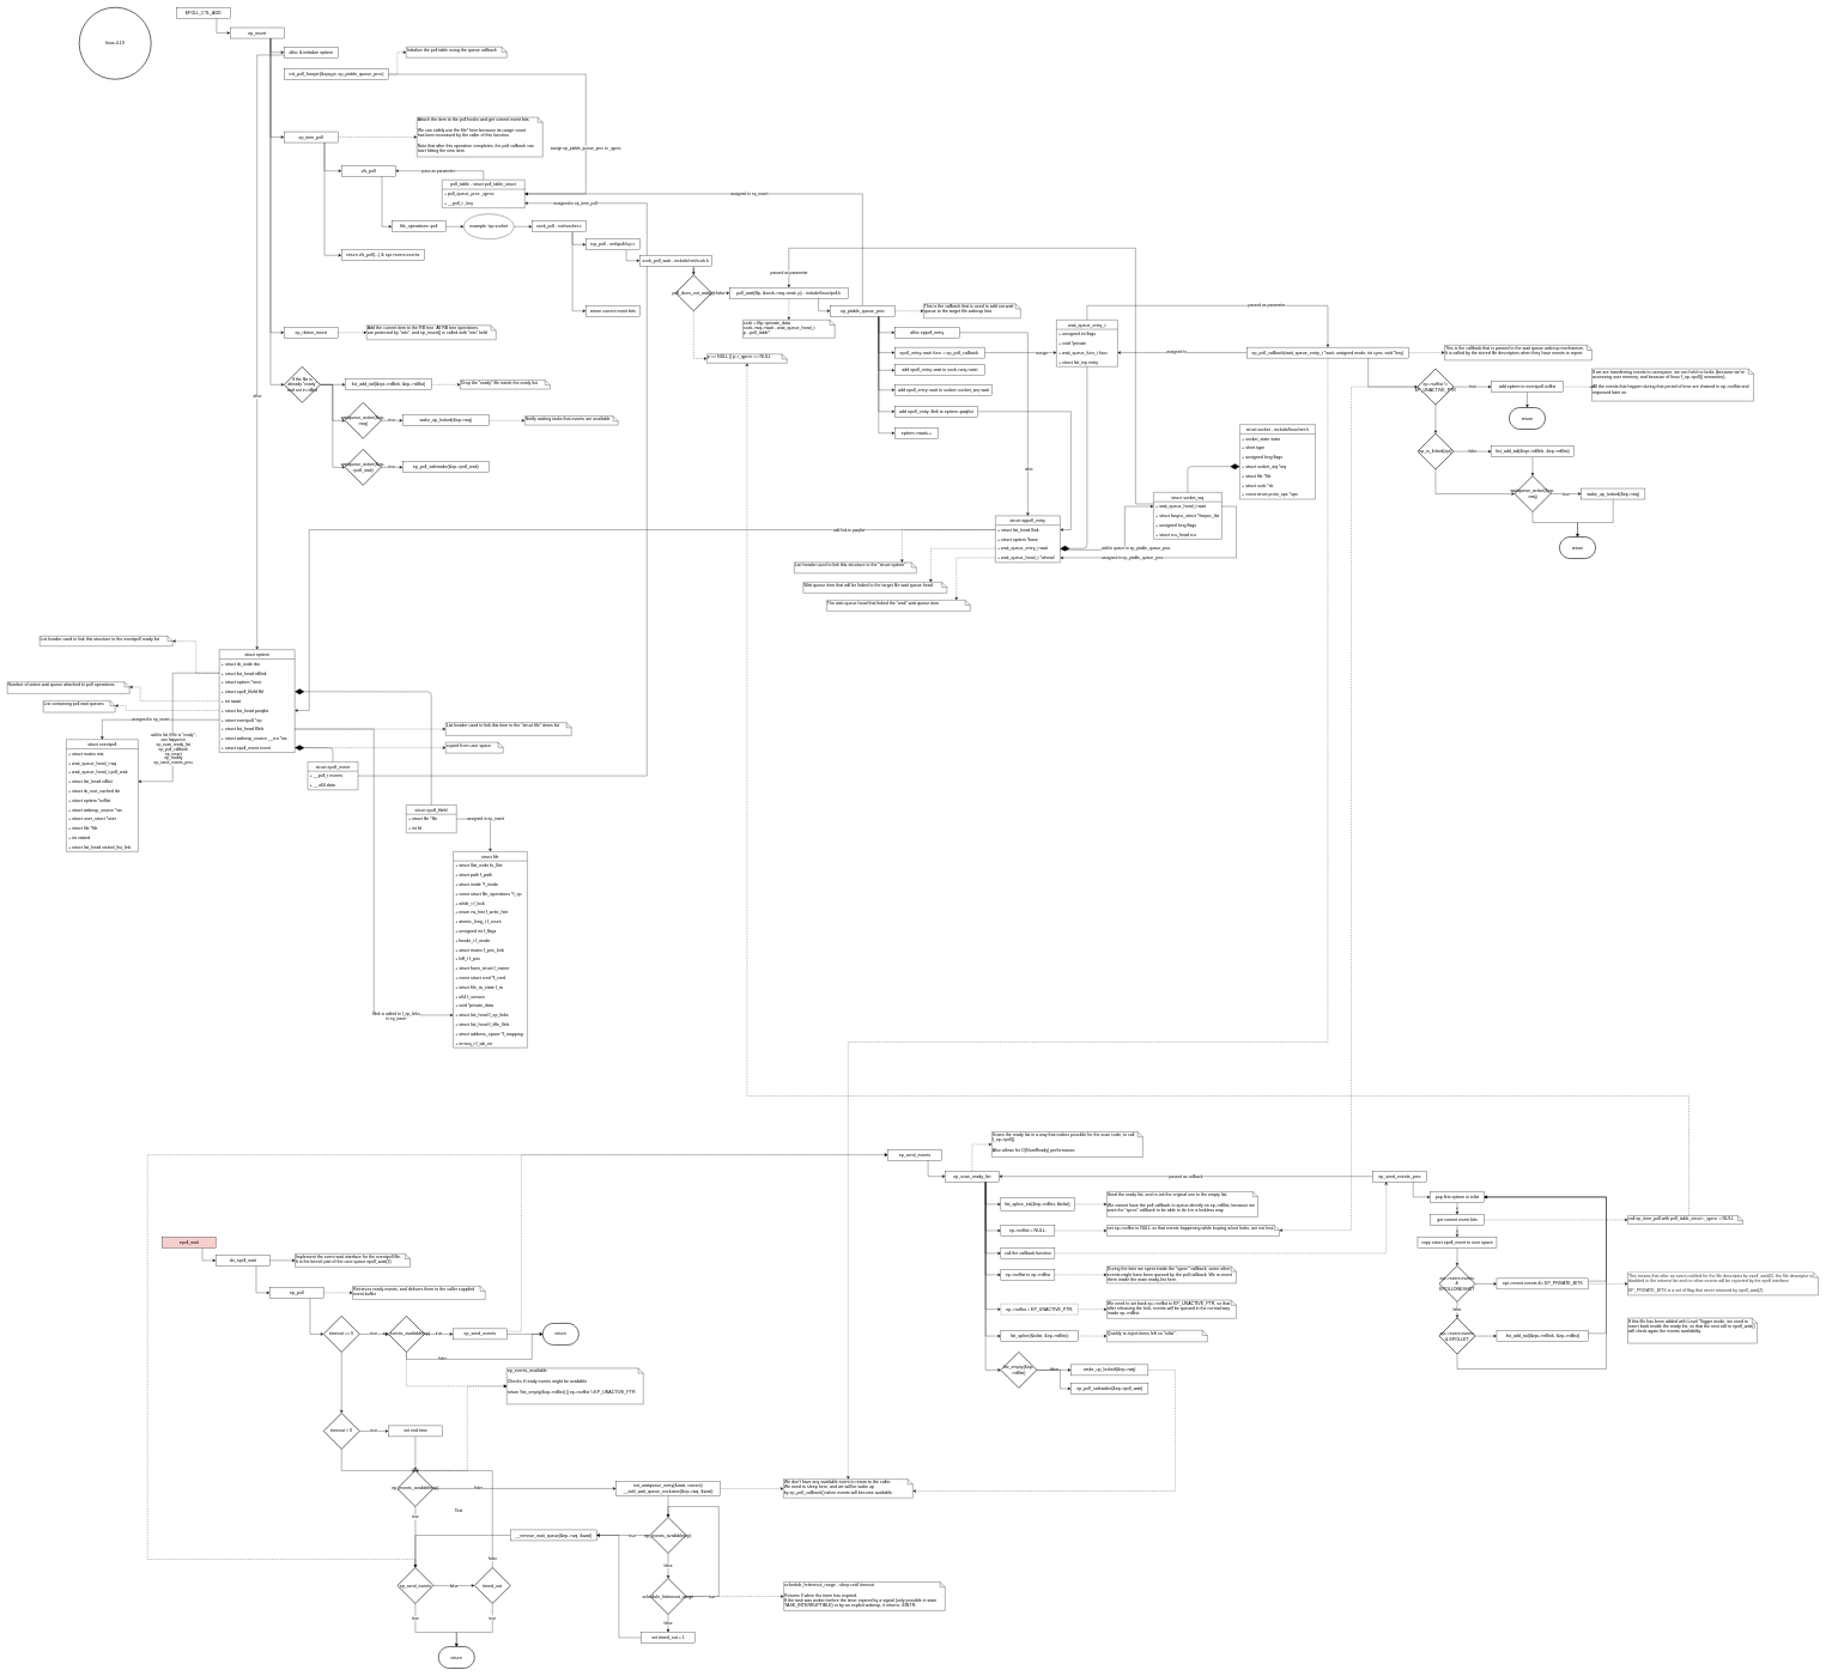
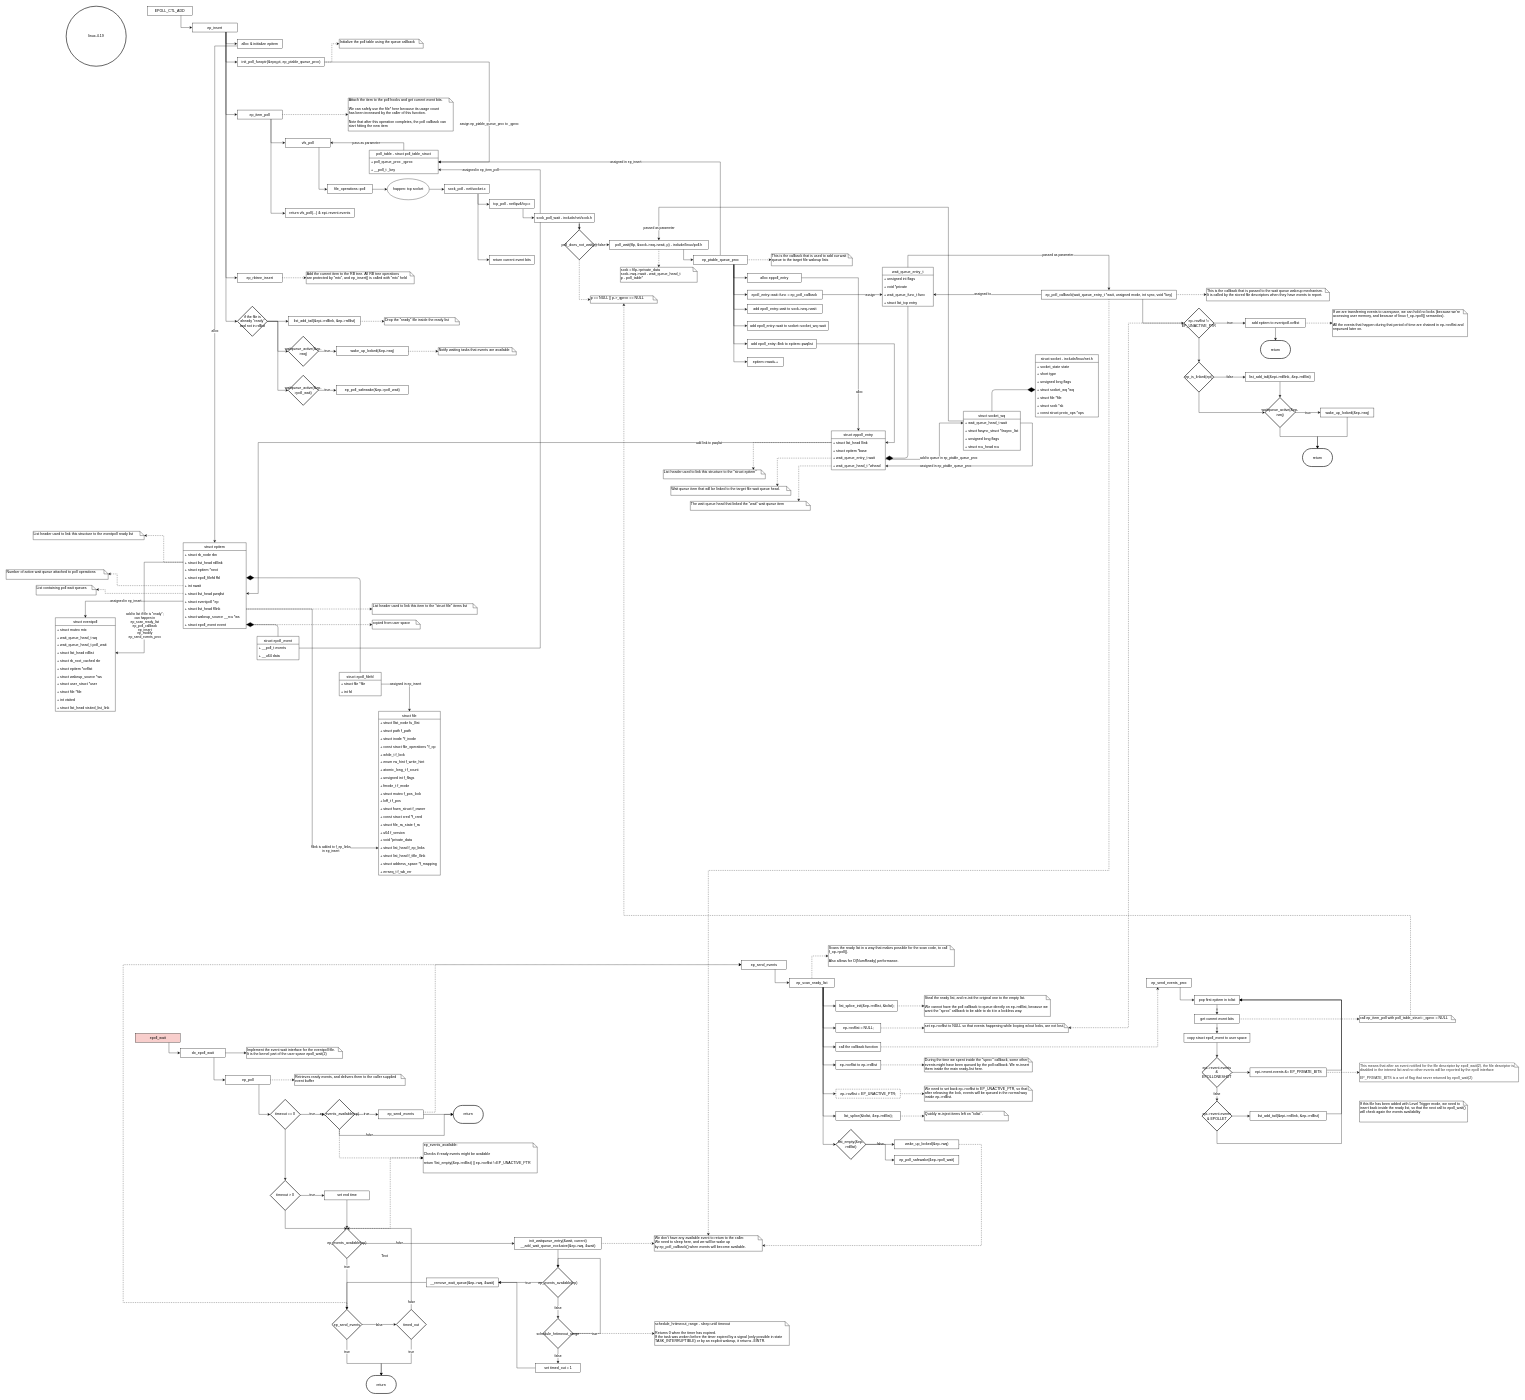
+ <mxCell id="37" style="edgeStyle=orthogonalEdgeStyle;rounded=0;orthogonalLoop=1;jettySize=auto;html=1;exitX=0.75;exitY=1;exitDx=0;exitDy=0;entryX=0;entryY=0.5;entryDx=0;entryDy=0;" parent="1" source="40" target="282" edge="1"><mxGeometry relative="1" as="geometry" /></mxCell>
- <mxCell id="72" value="example: tcp socket" style="ellipse;whiteSpace=wrap;html=1;" parent="1" vertex="1"><mxGeometry x="1290" y="595" width="140" height="70" as="geometry" /></mxCell>
+ <mxCell id="72" value="happen: tcp socket" style="ellipse;whiteSpace=wrap;html=1;" parent="1" vertex="1"><mxGeometry x="1290" y="595" width="140" height="70" as="geometry" /></mxCell>
- <mxCell id="253" value="If we are transferring events to userspace, we can hold no locks&amp;nbsp;(because we're accessing user memory, and because of linux f_op-&amp;gt;poll()&amp;nbsp;semantics). &lt;br&gt;&lt;br&gt;All the events that happen during that period of time are&amp;nbsp;chained in ep-&amp;gt;ovflist and requeued later on." style="shape=note;whiteSpace=wrap;html=1;size=14;verticalAlign=top;align=left;spacingTop=-6;" parent="1" vertex="1"><mxGeometry x="4430" y="1026" width="450" height="90" as="geometry" /></mxCell>
+ <mxCell id="253" value="If we are transferring events to userspace, we can hold no locks&amp;nbsp;(because we're accessing user memory, and because of linux f_op-&amp;gt;poll()&amp;nbsp;semantics). &lt;br&gt;&lt;br&gt;All the events that happen during that period of time are&amp;nbsp;chained in ep-&amp;gt;ovflist and requeued later on." style="shape=note;whiteSpace=wrap;html=1;size=14;verticalAlign=top;align=left;spacingTop=-6;" parent="1" vertex="1"><mxGeometry x="4440" y="1031" width="450" height="90" as="geometry" /></mxCell>
- <mxCell id="239" value="passed as callback" style="edgeStyle=orthogonalEdgeStyle;rounded=0;orthogonalLoop=1;jettySize=auto;html=1;entryX=1;entryY=0.5;entryDx=0;entryDy=0;" parent="1" source="241" target="225" edge="1"><mxGeometry relative="1" as="geometry" /></mxCell>
- <mxCell id="209" value="Text" style="text;html=1;align=center;verticalAlign=middle;resizable=0;points=[];autosize=1;" parent="1" vertex="1"><mxGeometry x="1256" y="4194" width="40" height="20" as="geometry" /></mxCell>
+ <mxCell id="209" value="Text" style="text;html=1;align=center;verticalAlign=middle;resizable=0;points=[];autosize=1;" parent="1" vertex="1"><mxGeometry x="1261" y="4174" width="40" height="20" as="geometry" /></mxCell>
